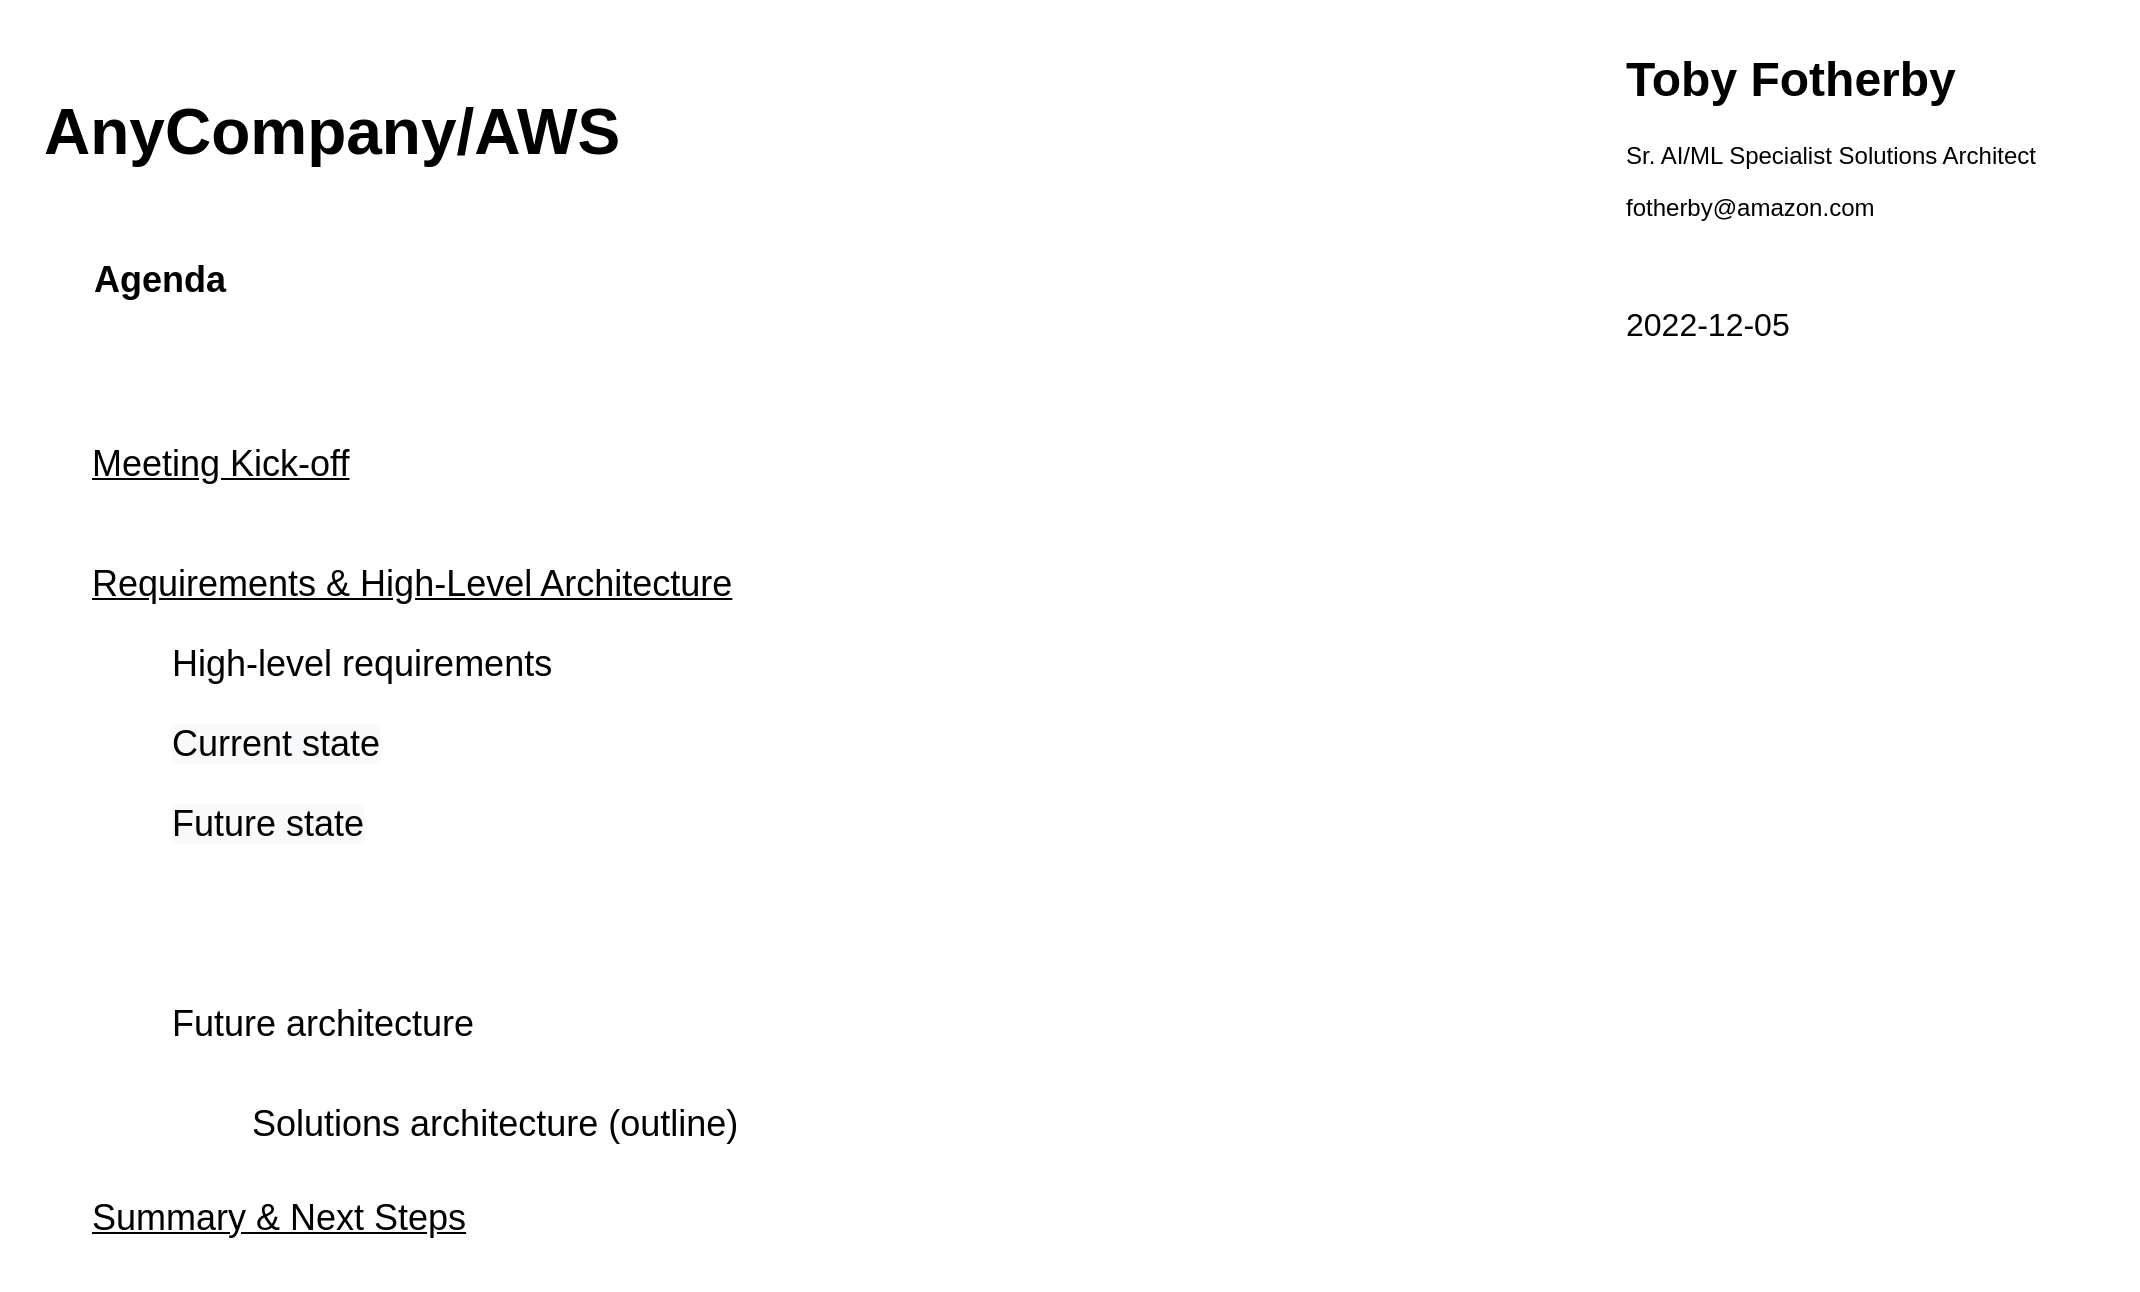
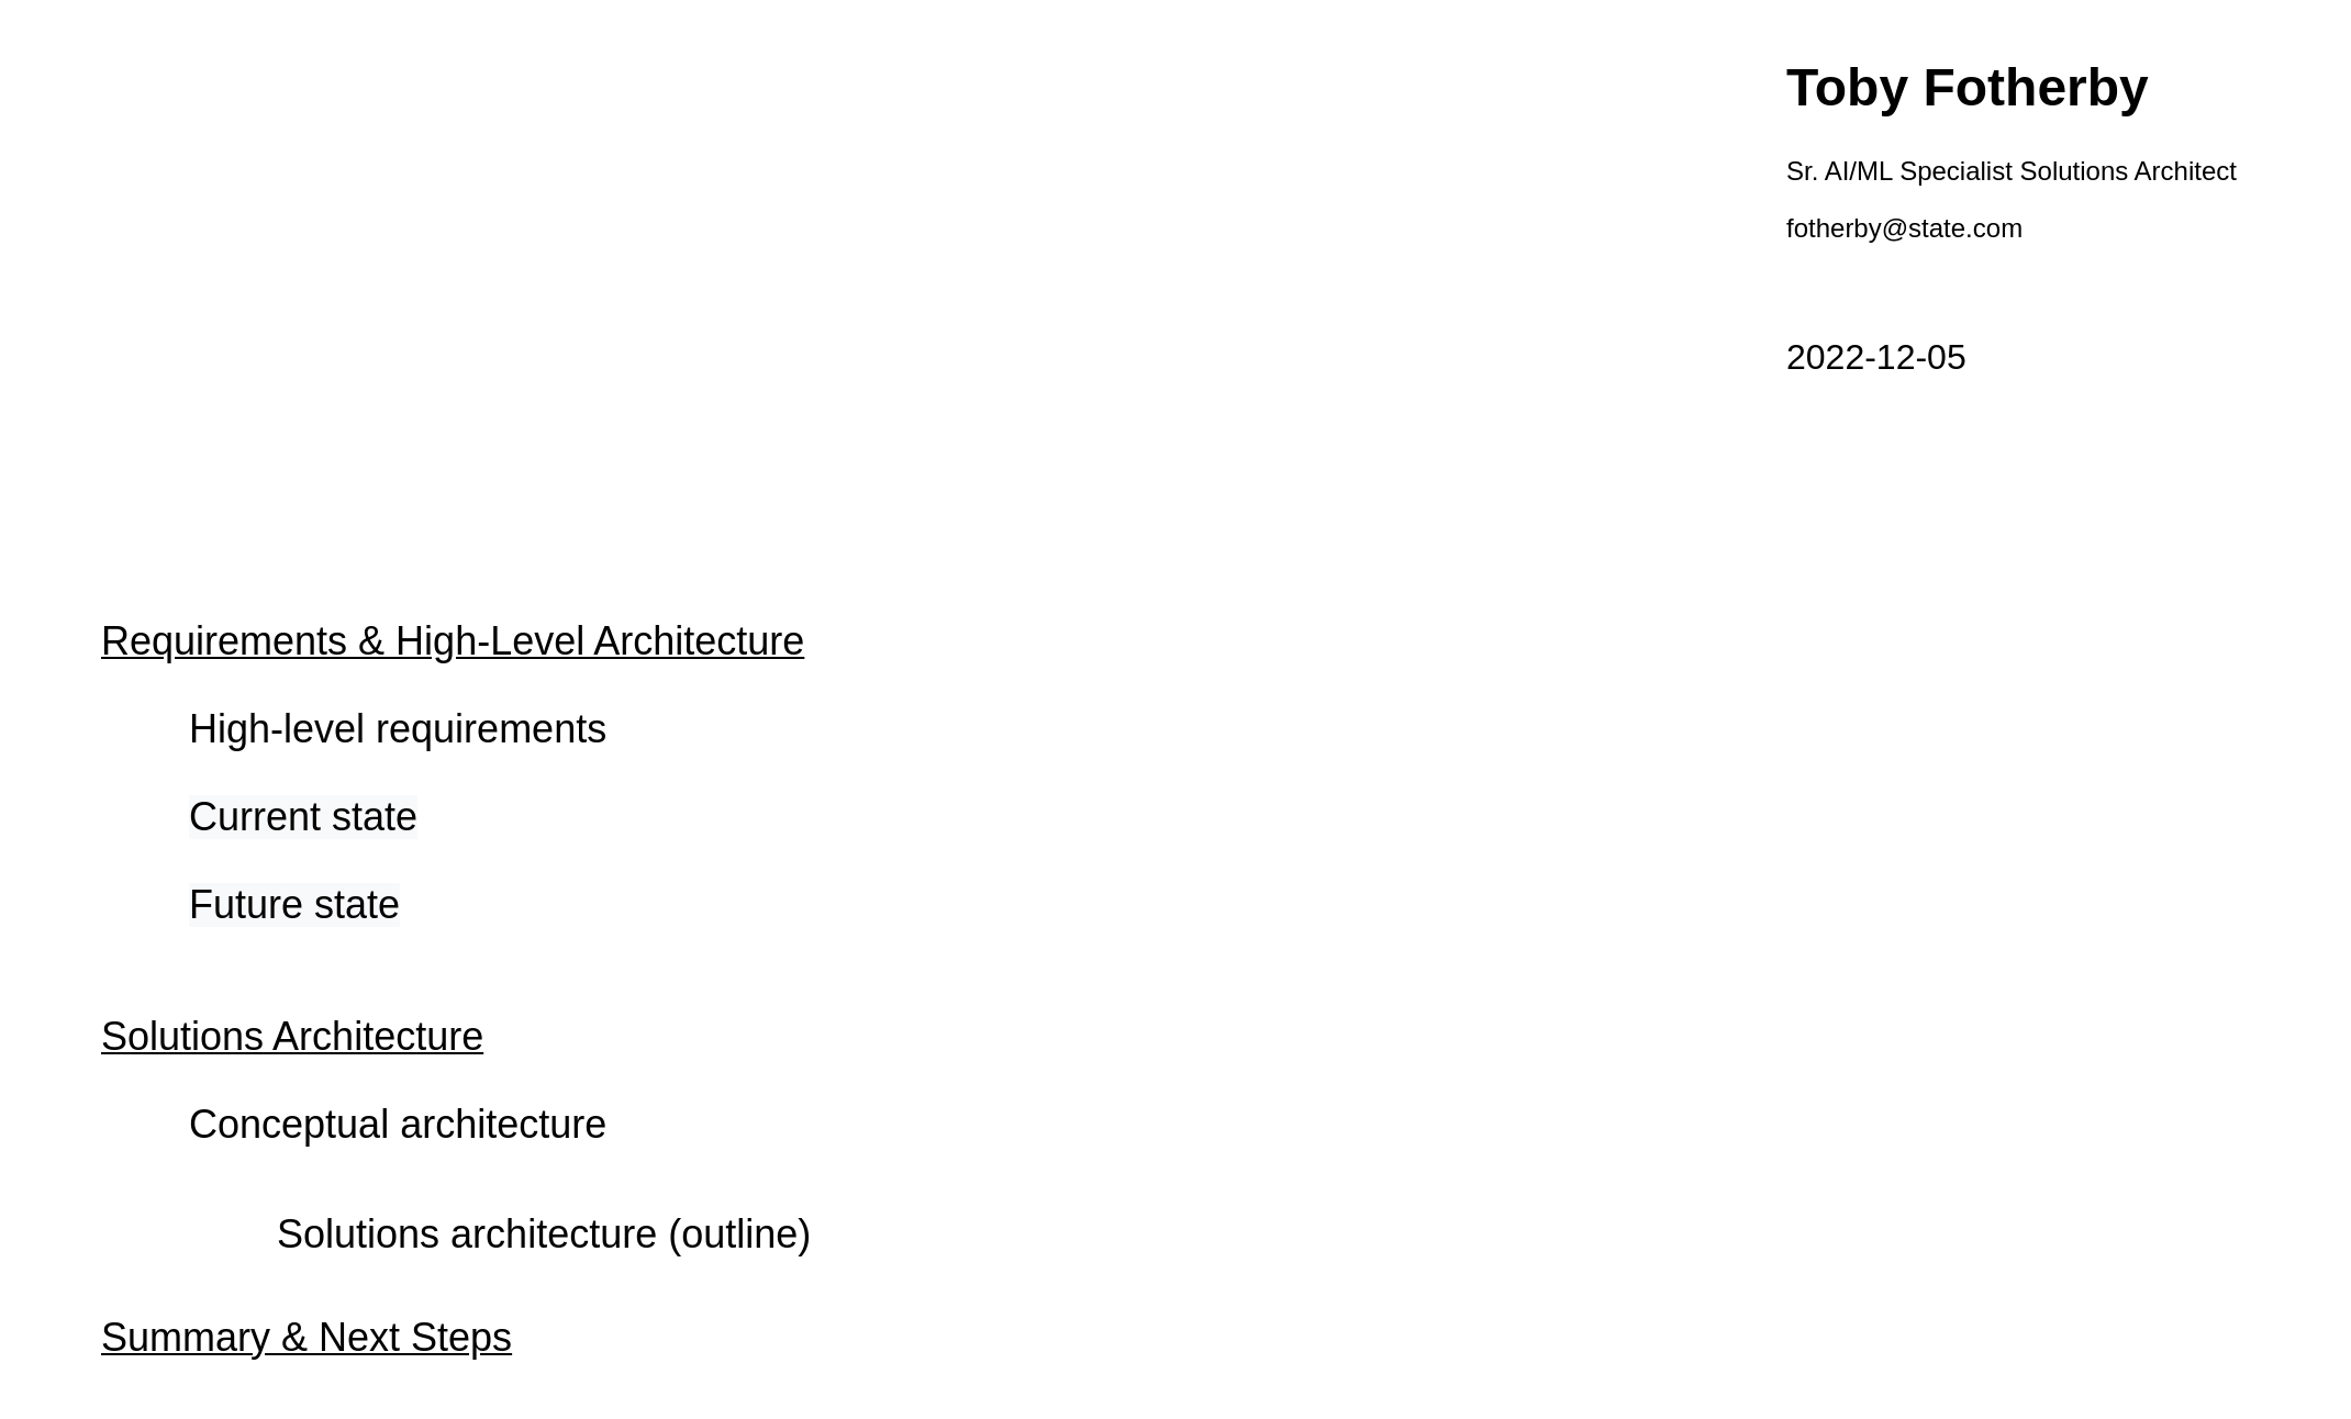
- <mxCell id="14" value="&lt;h1&gt;Toby Fotherby&lt;/h1&gt;&lt;p&gt;Sr. AI/ML Specialist Solutions Architect&lt;/p&gt;&lt;p&gt;fotherby@amazon.com&lt;/p&gt;" style="text;html=1;strokeColor=none;fillColor=none;spacing=5;spacingTop=-20;whiteSpace=wrap;overflow=hidden;rounded=0;" parent="1" vertex="1"><mxGeometry x="808" y="20" width="240" height="120" as="geometry" /></mxCell>
+ <mxCell id="14" value="&lt;h1&gt;Toby Fotherby&lt;/h1&gt;&lt;p&gt;Sr. AI/ML Specialist Solutions Architect&lt;/p&gt;&lt;p&gt;fotherby@state.com&lt;/p&gt;" style="text;html=1;strokeColor=none;fillColor=none;spacing=5;spacingTop=-20;whiteSpace=wrap;overflow=hidden;rounded=0;" parent="1" vertex="1"><mxGeometry x="808" y="20" width="240" height="120" as="geometry" /></mxCell>
- <mxCell id="12" value="&lt;font style=&quot;font-size: 32px;&quot;&gt;AnyCompany/AWS&lt;/font&gt;" style="text;html=1;strokeColor=none;fillColor=none;align=left;verticalAlign=middle;whiteSpace=wrap;rounded=0;shadow=0;fontSize=18;fontStyle=1" parent="1" vertex="1"><mxGeometry x="20" y="51" width="329" height="29" as="geometry" /></mxCell>
- <mxCell id="2" value="Agenda" style="text;html=1;strokeColor=none;fillColor=none;align=center;verticalAlign=middle;whiteSpace=wrap;rounded=0;shadow=0;fontSize=18;fontStyle=1" parent="1" vertex="1"><mxGeometry x="50" y="125" width="60" height="30" as="geometry" /></mxCell>
- <mxCell id="3" value="&lt;u&gt;Meeting Kick-off&lt;/u&gt;" style="text;html=1;strokeColor=none;fillColor=none;align=left;verticalAlign=middle;whiteSpace=wrap;rounded=0;shadow=0;fontSize=18;" parent="1" vertex="1"><mxGeometry x="44" y="217" width="480" height="30" as="geometry" /></mxCell>
+ <mxCell id="5" value="&lt;u&gt;Solutions Architecture&lt;/u&gt;" style="text;html=1;strokeColor=none;fillColor=none;align=left;verticalAlign=middle;whiteSpace=wrap;rounded=0;shadow=0;fontSize=18;" parent="1" vertex="1"><mxGeometry x="44" y="457" width="480" height="30" as="geometry" /></mxCell>
- <mxCell id="7" value="Future architecture" style="text;html=1;strokeColor=none;fillColor=none;align=left;verticalAlign=middle;whiteSpace=wrap;rounded=0;shadow=0;fontSize=18;" parent="1" vertex="1"><mxGeometry x="84" y="497" width="480" height="30" as="geometry" /></mxCell>
+ <mxCell id="7" value="Conceptual architecture" style="text;html=1;strokeColor=none;fillColor=none;align=left;verticalAlign=middle;whiteSpace=wrap;rounded=0;shadow=0;fontSize=18;" parent="1" vertex="1"><mxGeometry x="84" y="497" width="480" height="30" as="geometry" /></mxCell>
